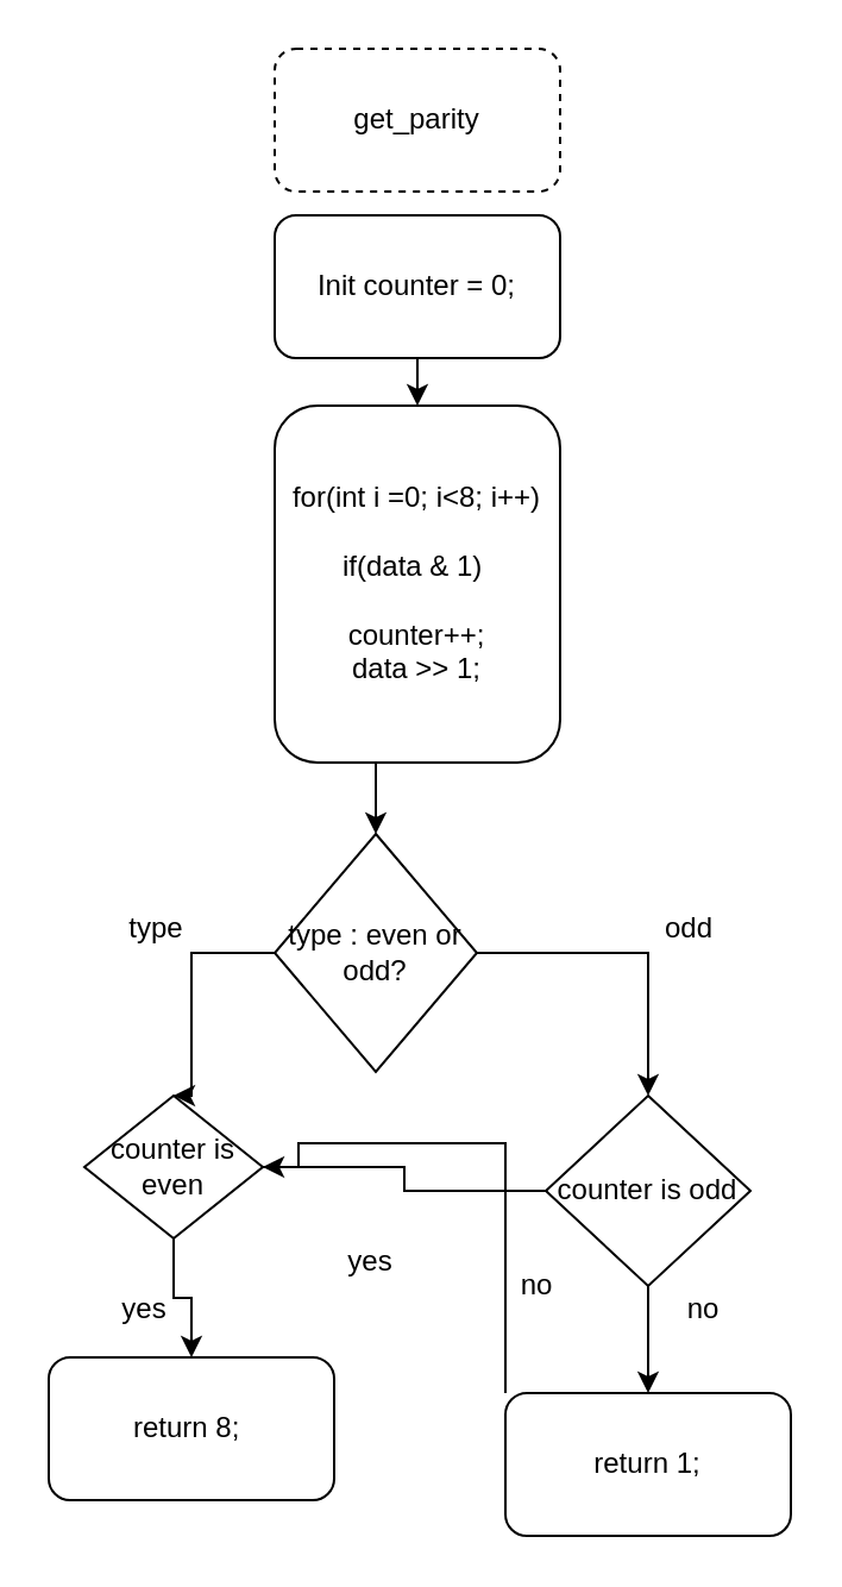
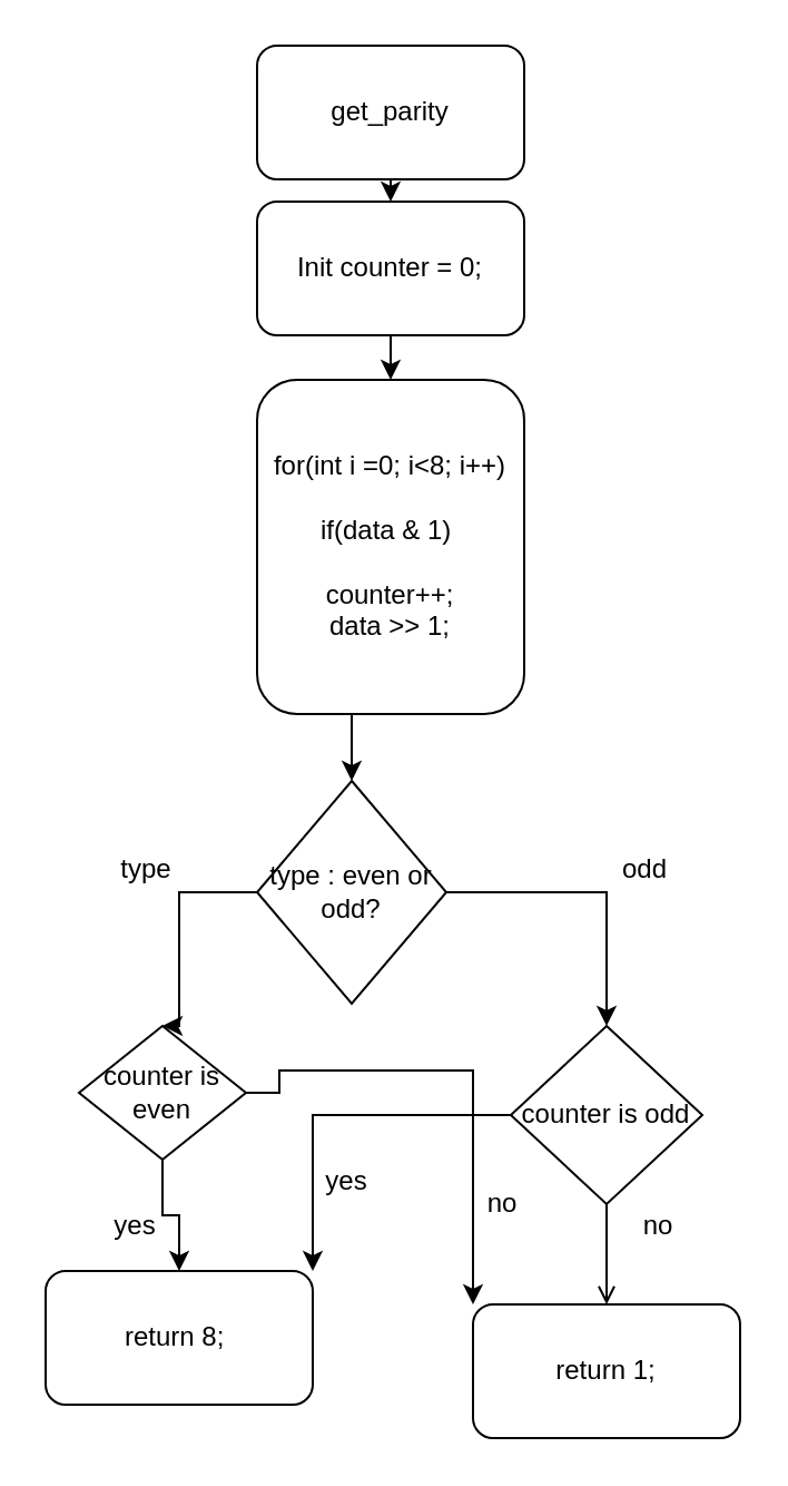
- <mxCell id="3" value="get_parity" style="rounded=1;whiteSpace=wrap;html=1;dashed=1;" vertex="1" parent="1"><mxGeometry x="115" y="20" width="120" height="60" as="geometry" /></mxCell>
+ <mxCell id="3" value="get_parity" style="rounded=1;whiteSpace=wrap;html=1;" vertex="1" parent="1"><mxGeometry x="115" y="20" width="120" height="60" as="geometry" /></mxCell>
+ <mxCell id="2" style="edgeStyle=orthogonalEdgeStyle;rounded=0;orthogonalLoop=1;jettySize=auto;html=1;exitX=0.5;exitY=1;exitDx=0;exitDy=0;entryX=0.5;entryY=0;entryDx=0;entryDy=0;" edge="1" parent="1" source="3" target="5"><mxGeometry relative="1" as="geometry" /></mxCell>
- <mxCell id="15" style="edgeStyle=orthogonalEdgeStyle;rounded=0;orthogonalLoop=1;jettySize=auto;html=1;exitX=0;exitY=0.5;exitDx=0;exitDy=0;" edge="1" parent="1" source="16" target="13"><mxGeometry relative="1" as="geometry" /></mxCell>
+ <mxCell id="15" style="edgeStyle=orthogonalEdgeStyle;rounded=0;orthogonalLoop=1;jettySize=auto;html=1;exitX=0;exitY=0.5;exitDx=0;exitDy=0;entryX=1;entryY=0;entryDx=0;entryDy=0;" edge="1" parent="1" source="16" target="17"><mxGeometry relative="1" as="geometry" /></mxCell>
- <mxCell id="14" value="" style="edgeStyle=orthogonalEdgeStyle;rounded=0;orthogonalLoop=1;jettySize=auto;html=1;" edge="1" parent="1" source="16" target="18"><mxGeometry relative="1" as="geometry" /></mxCell>
+ <mxCell id="14" value="" style="edgeStyle=orthogonalEdgeStyle;rounded=0;orthogonalLoop=1;jettySize=auto;html=1;endArrow=open;" edge="1" parent="1" source="16" target="18"><mxGeometry relative="1" as="geometry" /></mxCell>
- <mxCell id="12" style="edgeStyle=orthogonalEdgeStyle;rounded=0;orthogonalLoop=1;jettySize=auto;html=1;exitX=1;exitY=0.5;exitDx=0;exitDy=0;entryX=0;entryY=0;entryDx=0;entryDy=0;endArrow=none;" edge="1" parent="1" source="13" target="18"><mxGeometry relative="1" as="geometry"><Array as="points"><mxPoint x="125" y="480" /><mxPoint x="212" y="480" /></Array></mxGeometry></mxCell>
+ <mxCell id="12" style="edgeStyle=orthogonalEdgeStyle;rounded=0;orthogonalLoop=1;jettySize=auto;html=1;exitX=1;exitY=0.5;exitDx=0;exitDy=0;entryX=0;entryY=0;entryDx=0;entryDy=0;" edge="1" parent="1" source="13" target="18"><mxGeometry relative="1" as="geometry"><Array as="points"><mxPoint x="125" y="480" /><mxPoint x="212" y="480" /></Array></mxGeometry></mxCell>
